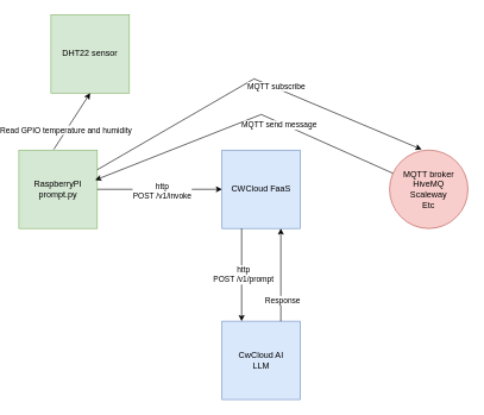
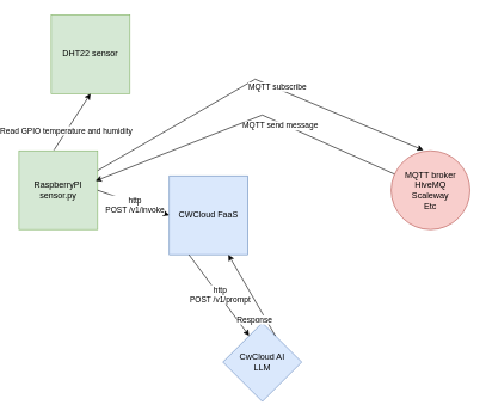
- <mxCell id="3" value="RaspberryPI&lt;div&gt;prompt.py&lt;/div&gt;" style="whiteSpace=wrap;html=1;aspect=fixed;fillColor=#d5e8d4;strokeColor=#82b366;" vertex="1" parent="1"><mxGeometry x="20" y="210" width="110" height="110" as="geometry" /></mxCell>
+ <mxCell id="3" value="RaspberryPI&lt;div&gt;sensor.py&lt;/div&gt;" style="whiteSpace=wrap;html=1;aspect=fixed;fillColor=#d5e8d4;strokeColor=#82b366;" vertex="1" parent="1"><mxGeometry x="20" y="210" width="110" height="110" as="geometry" /></mxCell>
- <mxCell id="6" value="CWCloud FaaS" style="whiteSpace=wrap;html=1;aspect=fixed;fillColor=#dae8fc;strokeColor=#6c8ebf;" vertex="1" parent="1"><mxGeometry x="305" y="210" width="110" height="110" as="geometry" /></mxCell>
+ <mxCell id="6" value="CWCloud FaaS" style="whiteSpace=wrap;html=1;aspect=fixed;fillColor=#dae8fc;strokeColor=#6c8ebf;" vertex="1" parent="1"><mxGeometry x="230" y="245" width="110" height="110" as="geometry" /></mxCell>
- <mxCell id="9" value="CwCloud AI&lt;div&gt;LLM&lt;/div&gt;" style="whiteSpace=wrap;html=1;aspect=fixed;fillColor=#dae8fc;strokeColor=#6c8ebf;" vertex="1" parent="1"><mxGeometry x="305" y="450" width="110" height="110" as="geometry" /></mxCell>
+ <mxCell id="9" value="CwCloud AI&lt;div&gt;LLM&lt;/div&gt;" style="rhombus;whiteSpace=wrap;html=1;aspect=fixed;fillColor=#dae8fc;strokeColor=#6c8ebf;" vertex="1" parent="1"><mxGeometry x="305" y="450" width="110" height="110" as="geometry" /></mxCell>
